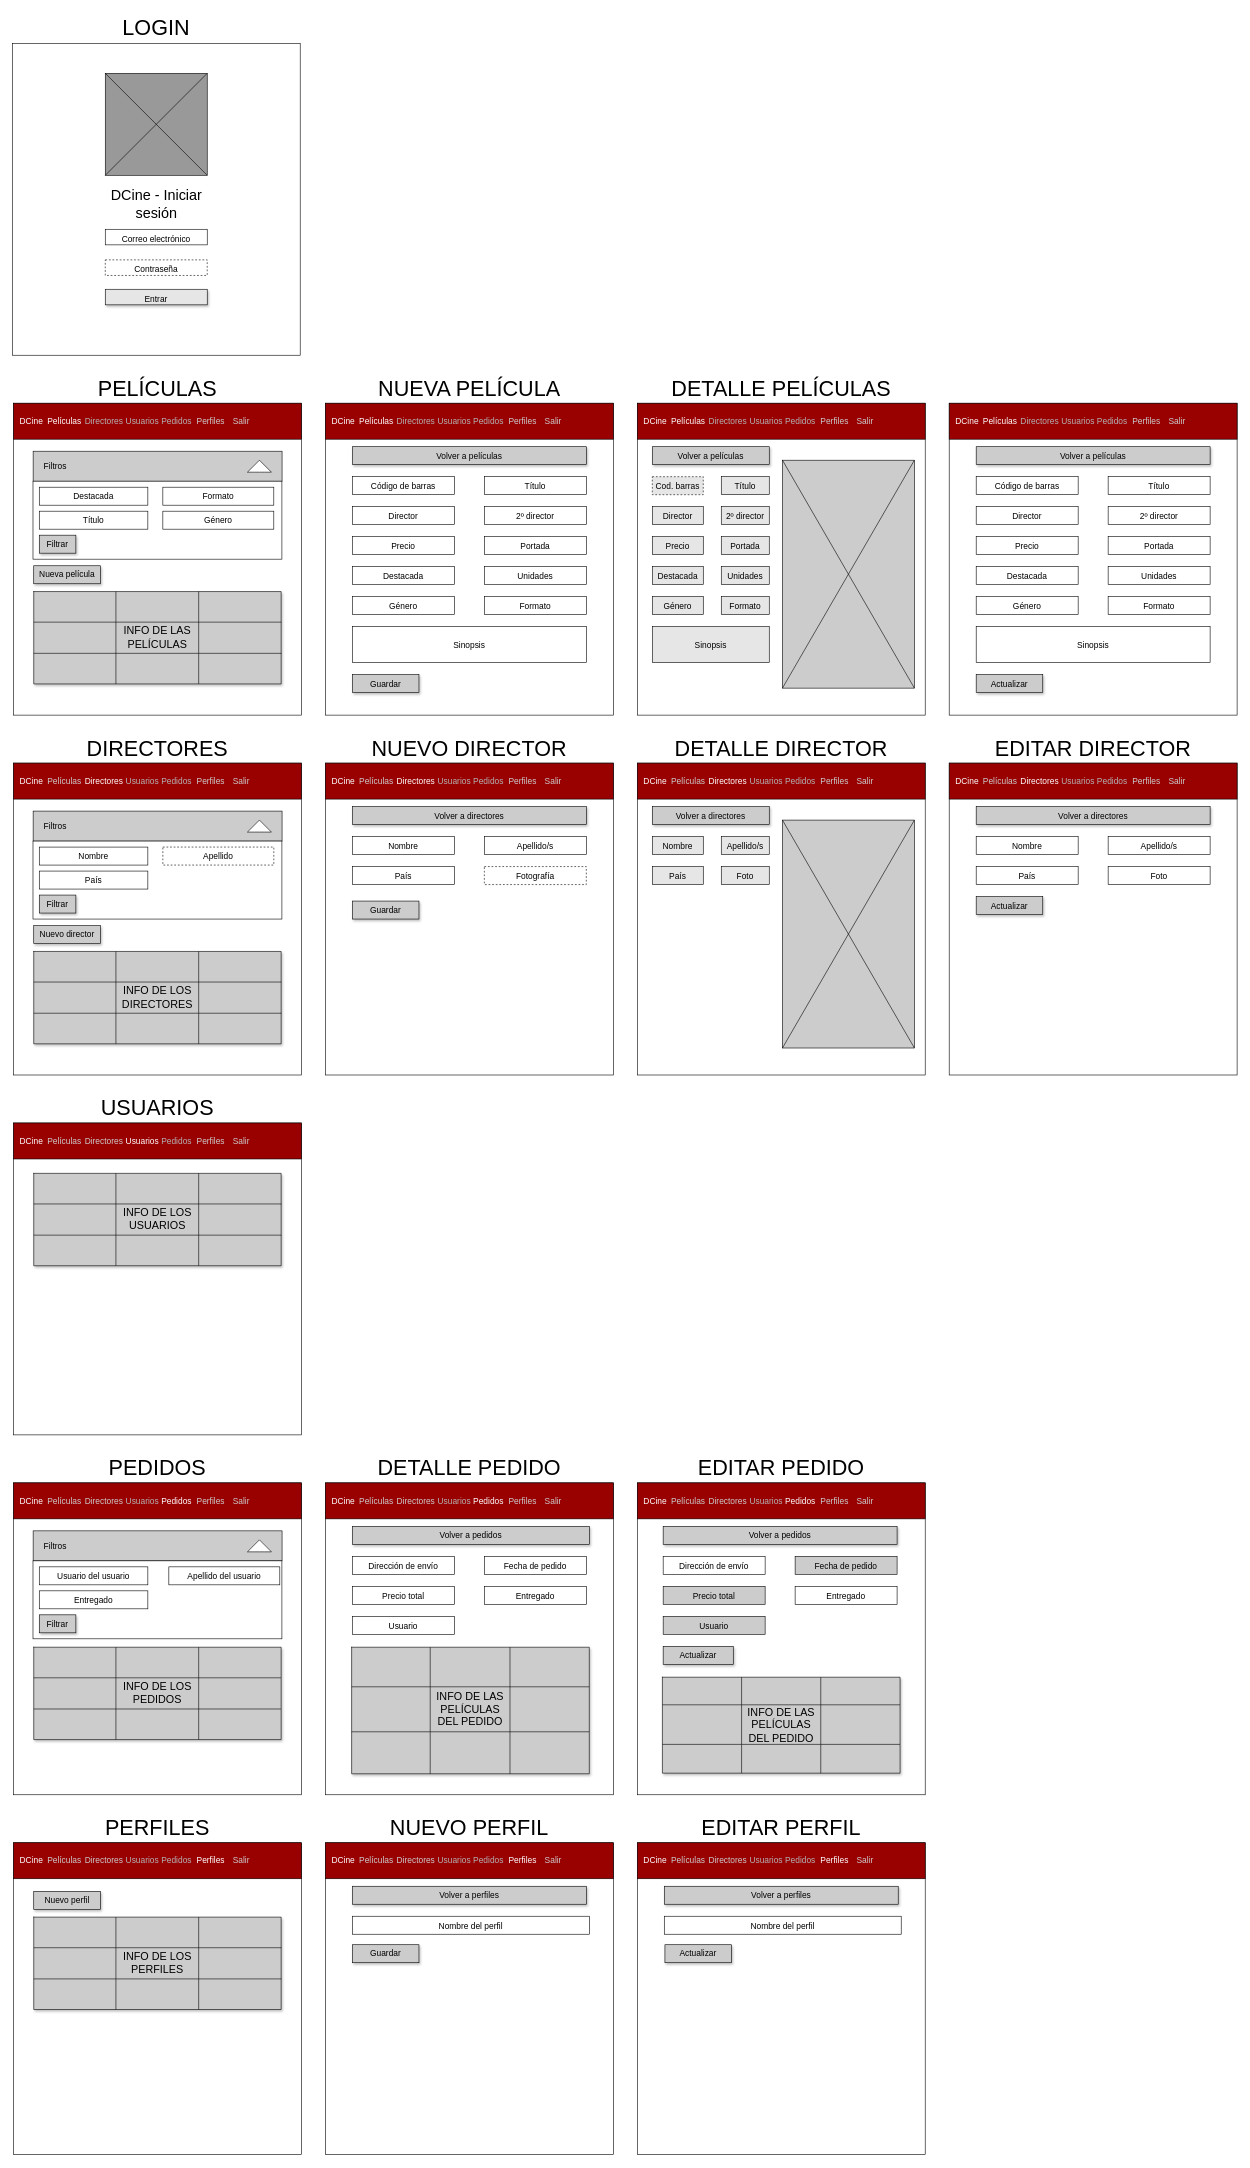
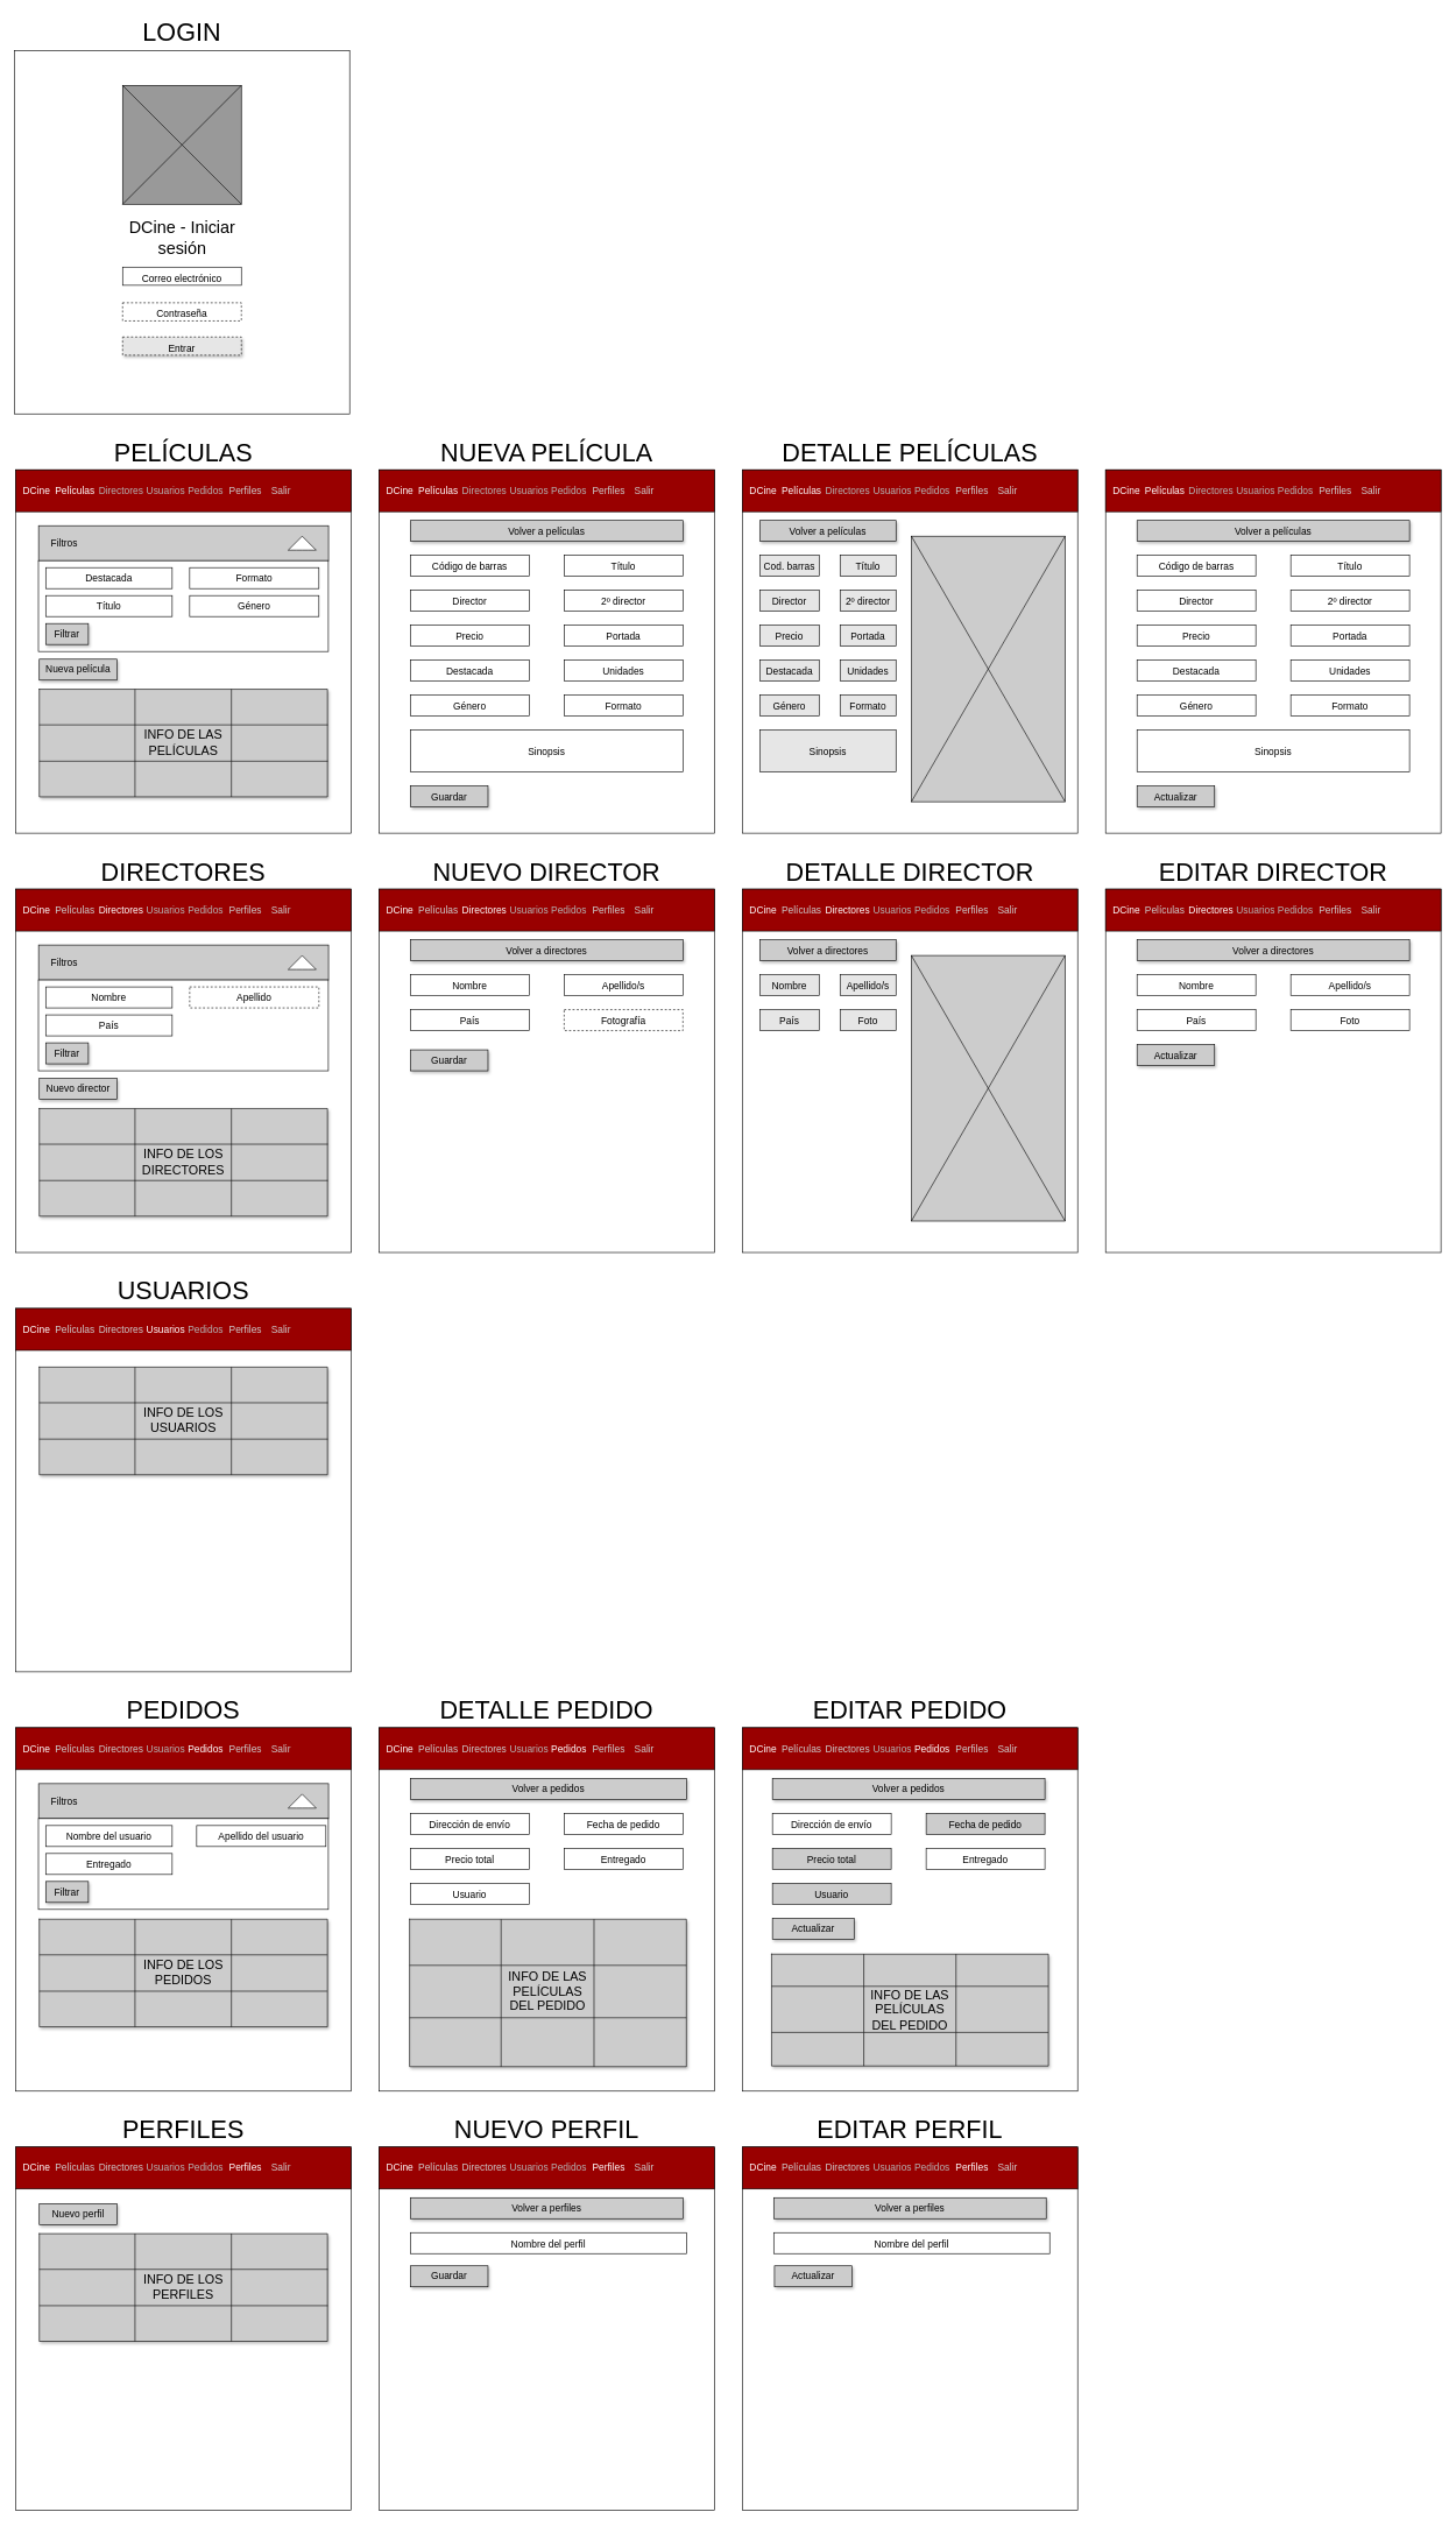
- <mxCell id="9" value="&lt;font style=&quot;font-size: 14px&quot;&gt;Entrar&lt;/font&gt;" style="rounded=0;whiteSpace=wrap;html=1;shadow=1;fontSize=24;fillColor=#E6E6E6;" vertex="1" parent="1"><mxGeometry x="175" y="481" width="170" height="26" as="geometry" /></mxCell>
+ <mxCell id="9" value="&lt;font style=&quot;font-size: 14px&quot;&gt;Entrar&lt;/font&gt;" style="rounded=0;whiteSpace=wrap;html=1;shadow=1;fontSize=24;fillColor=#E6E6E6;dashed=1;" vertex="1" parent="1"><mxGeometry x="175" y="481" width="170" height="26" as="geometry" /></mxCell>
- <mxCell id="86" value="&lt;span style=&quot;font-size: 14px&quot;&gt;Cod. barras&lt;/span&gt;" style="rounded=0;whiteSpace=wrap;html=1;shadow=0;fontSize=18;fontColor=#000000;fillColor=#E6E6E6;dashed=1;" vertex="1" parent="1"><mxGeometry x="1087" y="793.5" width="85" height="30" as="geometry" /></mxCell>
+ <mxCell id="86" value="&lt;span style=&quot;font-size: 14px&quot;&gt;Cod. barras&lt;/span&gt;" style="rounded=0;whiteSpace=wrap;html=1;shadow=0;fontSize=18;fontColor=#000000;fillColor=#E6E6E6;" vertex="1" parent="1"><mxGeometry x="1087" y="793.5" width="85" height="30" as="geometry" /></mxCell>
- <mxCell id="229" value="Usuario del usuario" style="rounded=0;whiteSpace=wrap;html=1;shadow=0;fontSize=14;fontColor=#000000;fillColor=#FFFFFF;" vertex="1" parent="1"><mxGeometry x="65" y="2611" width="181" height="30" as="geometry" /></mxCell>
+ <mxCell id="229" value="Nombre del usuario" style="rounded=0;whiteSpace=wrap;html=1;shadow=0;fontSize=14;fontColor=#000000;fillColor=#FFFFFF;" vertex="1" parent="1"><mxGeometry x="65" y="2611" width="181" height="30" as="geometry" /></mxCell>
